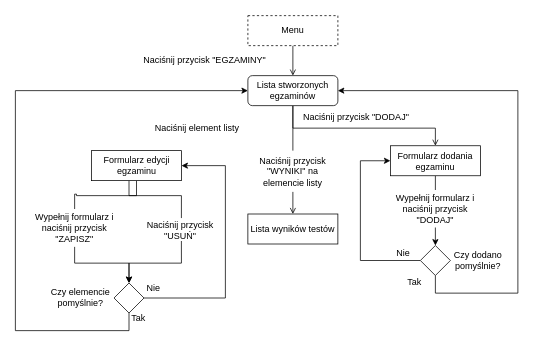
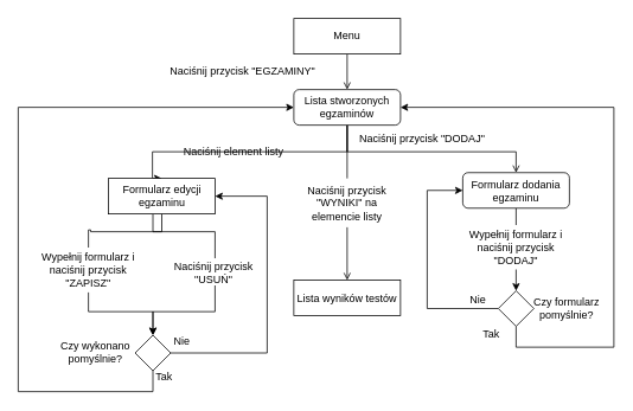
- <mxCell id="3" value="Menu" style="rounded=0;whiteSpace=wrap;html=1;dashed=1;" vertex="1" parent="1"><mxGeometry x="330" y="20" width="120" height="40" as="geometry" /></mxCell>
+ <mxCell id="3" value="Menu" style="rounded=0;whiteSpace=wrap;html=1;" vertex="1" parent="1"><mxGeometry x="330" y="20" width="120" height="40" as="geometry" /></mxCell>
+ <mxCell id="5" style="edgeStyle=orthogonalEdgeStyle;rounded=0;orthogonalLoop=1;jettySize=auto;html=1;entryX=0.5;entryY=0;entryDx=0;entryDy=0;" edge="1" parent="1" source="7" target="13"><mxGeometry relative="1" as="geometry"><Array as="points"><mxPoint x="390" y="170" /><mxPoint x="171" y="170" /></Array></mxGeometry></mxCell>
- <mxCell id="10" value="Formularz dodania egzaminu" style="rounded=0;whiteSpace=wrap;html=1;" vertex="1" parent="1"><mxGeometry x="520" y="193.5" width="120" height="40" as="geometry" /></mxCell>
+ <mxCell id="10" value="Formularz dodania egzaminu" style="whiteSpace=wrap;html=1;rounded=1;" vertex="1" parent="1"><mxGeometry x="520" y="193.5" width="120" height="40" as="geometry" /></mxCell>
- <mxCell id="33" value="Lista wyników testów" style="rounded=0;whiteSpace=wrap;html=1;" vertex="1" parent="1"><mxGeometry x="330" y="284.5" width="120" height="40" as="geometry" /></mxCell>
+ <mxCell id="33" value="Lista wyników testów" style="rounded=0;whiteSpace=wrap;html=1;" vertex="1" parent="1"><mxGeometry x="330" y="314.5" width="120" height="40" as="geometry" /></mxCell>
- <mxCell id="20" value="Czy dodano pomyślnie?" style="text;html=1;strokeColor=none;fillColor=none;align=center;verticalAlign=middle;whiteSpace=wrap;rounded=0;" vertex="1" parent="1"><mxGeometry x="590" y="324.5" width="94" height="42" as="geometry" /></mxCell>
+ <mxCell id="20" value="Czy formularz pomyślnie?" style="text;html=1;strokeColor=none;fillColor=none;align=center;verticalAlign=middle;whiteSpace=wrap;rounded=0;" vertex="1" parent="1"><mxGeometry x="590" y="324.5" width="94" height="42" as="geometry" /></mxCell>
- <mxCell id="30" value="Czy elemencie pomyślnie?" style="text;html=1;strokeColor=none;fillColor=none;align=center;verticalAlign=middle;whiteSpace=wrap;rounded=0;" vertex="1" parent="1"><mxGeometry x="59.5" y="374.5" width="94" height="42" as="geometry" /></mxCell>
+ <mxCell id="30" value="Czy wykonano pomyślnie?" style="text;html=1;strokeColor=none;fillColor=none;align=center;verticalAlign=middle;whiteSpace=wrap;rounded=0;" vertex="1" parent="1"><mxGeometry x="59.5" y="374.5" width="94" height="42" as="geometry" /></mxCell>
